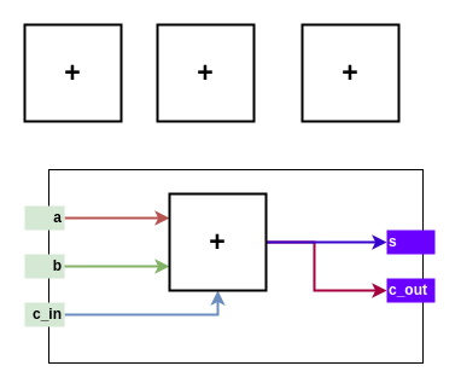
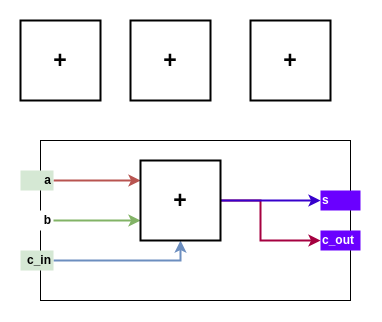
- <mxCell id="7" value="b" style="rounded=0;whiteSpace=wrap;html=1;align=right;fontStyle=1;strokeColor=none;fillColor=#d5e8d4;strokeWidth=2;" parent="1" vertex="1"><mxGeometry x="20" y="210" width="33" height="20" as="geometry" /></mxCell>
+ <mxCell id="7" value="b" style="rounded=0;whiteSpace=wrap;html=1;align=right;fontStyle=1;strokeColor=none;fillColor=#ffffff;strokeWidth=2;" parent="1" vertex="1"><mxGeometry x="20" y="210" width="33" height="20" as="geometry" /></mxCell>
